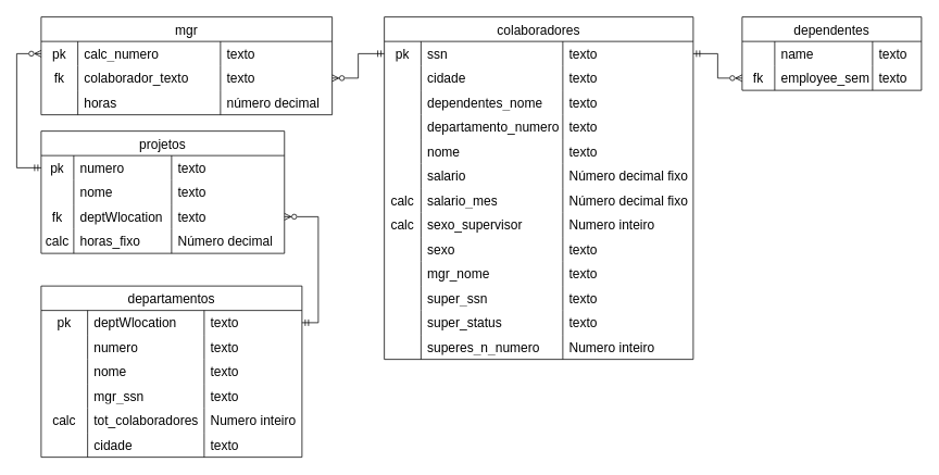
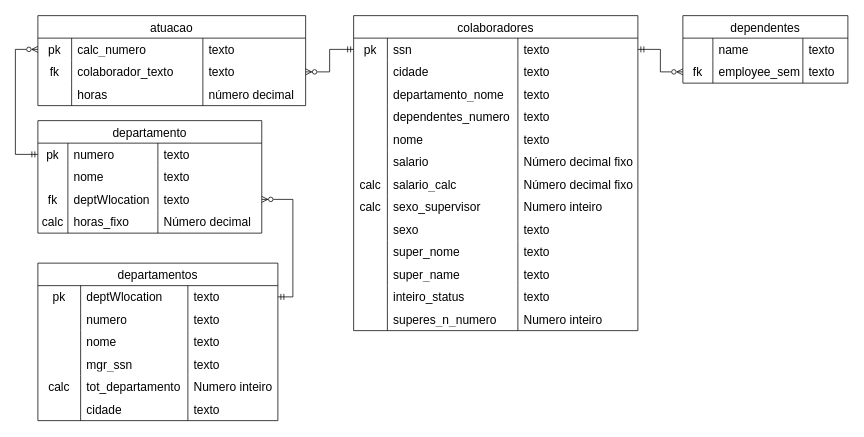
- <mxCell id="53" value="mgr" style="shape=table;startSize=30;container=1;collapsible=0;childLayout=tableLayout;fixedRows=1;rowLines=0;fontStyle=0;strokeColor=default;fontSize=16;" parent="1" vertex="1"><mxGeometry x="50" y="20" width="357" height="120" as="geometry" /></mxCell>
+ <mxCell id="53" value="atuacao" style="shape=table;startSize=30;container=1;collapsible=0;childLayout=tableLayout;fixedRows=1;rowLines=0;fontStyle=0;strokeColor=default;fontSize=16;" parent="1" vertex="1"><mxGeometry x="50" y="20" width="357" height="120" as="geometry" /></mxCell>
- <mxCell id="77" value="dependentes_nome" style="shape=partialRectangle;html=1;whiteSpace=wrap;connectable=0;fillColor=none;top=0;left=0;bottom=0;right=0;align=left;spacingLeft=6;overflow=hidden;strokeColor=inherit;fontSize=16;" parent="75" vertex="1"><mxGeometry x="45" width="174" height="30" as="geometry"><mxRectangle width="174" height="30" as="alternateBounds" /></mxGeometry></mxCell>
+ <mxCell id="77" value="departamento_nome" style="shape=partialRectangle;html=1;whiteSpace=wrap;connectable=0;fillColor=none;top=0;left=0;bottom=0;right=0;align=left;spacingLeft=6;overflow=hidden;strokeColor=inherit;fontSize=16;" parent="75" vertex="1"><mxGeometry x="45" width="174" height="30" as="geometry"><mxRectangle width="174" height="30" as="alternateBounds" /></mxGeometry></mxCell>
- <mxCell id="81" value="departamento_numero" style="shape=partialRectangle;html=1;whiteSpace=wrap;connectable=0;fillColor=none;top=0;left=0;bottom=0;right=0;align=left;spacingLeft=6;overflow=hidden;strokeColor=inherit;fontSize=16;" parent="79" vertex="1"><mxGeometry x="45" width="174" height="30" as="geometry"><mxRectangle width="174" height="30" as="alternateBounds" /></mxGeometry></mxCell>
+ <mxCell id="81" value="dependentes_numero" style="shape=partialRectangle;html=1;whiteSpace=wrap;connectable=0;fillColor=none;top=0;left=0;bottom=0;right=0;align=left;spacingLeft=6;overflow=hidden;strokeColor=inherit;fontSize=16;" parent="79" vertex="1"><mxGeometry x="45" width="174" height="30" as="geometry"><mxRectangle width="174" height="30" as="alternateBounds" /></mxGeometry></mxCell>
- <mxCell id="11" value="projetos" style="shape=table;startSize=30;container=1;collapsible=0;childLayout=tableLayout;fixedRows=1;rowLines=0;fontStyle=0;strokeColor=default;fontSize=16;" parent="1" vertex="1"><mxGeometry x="50" y="160" width="298.5" height="150" as="geometry" /></mxCell>
+ <mxCell id="11" value="departamento" style="shape=table;startSize=30;container=1;collapsible=0;childLayout=tableLayout;fixedRows=1;rowLines=0;fontStyle=0;strokeColor=default;fontSize=16;" parent="1" vertex="1"><mxGeometry x="50" y="160" width="298.5" height="150" as="geometry" /></mxCell>
- <mxCell id="93" value="salario_mes" style="shape=partialRectangle;html=1;whiteSpace=wrap;connectable=0;fillColor=none;top=0;left=0;bottom=0;right=0;align=left;spacingLeft=6;overflow=hidden;strokeColor=inherit;fontSize=16;" parent="91" vertex="1"><mxGeometry x="45" width="174" height="30" as="geometry"><mxRectangle width="174" height="30" as="alternateBounds" /></mxGeometry></mxCell>
+ <mxCell id="93" value="salario_calc" style="shape=partialRectangle;html=1;whiteSpace=wrap;connectable=0;fillColor=none;top=0;left=0;bottom=0;right=0;align=left;spacingLeft=6;overflow=hidden;strokeColor=inherit;fontSize=16;" parent="91" vertex="1"><mxGeometry x="45" width="174" height="30" as="geometry"><mxRectangle width="174" height="30" as="alternateBounds" /></mxGeometry></mxCell>
- <mxCell id="105" value="mgr_nome" style="shape=partialRectangle;html=1;whiteSpace=wrap;connectable=0;fillColor=none;top=0;left=0;bottom=0;right=0;align=left;spacingLeft=6;overflow=hidden;strokeColor=inherit;fontSize=16;" vertex="1" parent="103"><mxGeometry x="45" width="174" height="30" as="geometry"><mxRectangle width="174" height="30" as="alternateBounds" /></mxGeometry></mxCell>
+ <mxCell id="105" value="super_nome" style="shape=partialRectangle;html=1;whiteSpace=wrap;connectable=0;fillColor=none;top=0;left=0;bottom=0;right=0;align=left;spacingLeft=6;overflow=hidden;strokeColor=inherit;fontSize=16;" vertex="1" parent="103"><mxGeometry x="45" width="174" height="30" as="geometry"><mxRectangle width="174" height="30" as="alternateBounds" /></mxGeometry></mxCell>
- <mxCell id="109" value="super_ssn" style="shape=partialRectangle;html=1;whiteSpace=wrap;connectable=0;fillColor=none;top=0;left=0;bottom=0;right=0;align=left;spacingLeft=6;overflow=hidden;strokeColor=inherit;fontSize=16;" vertex="1" parent="107"><mxGeometry x="45" width="174" height="30" as="geometry"><mxRectangle width="174" height="30" as="alternateBounds" /></mxGeometry></mxCell>
+ <mxCell id="109" value="super_name" style="shape=partialRectangle;html=1;whiteSpace=wrap;connectable=0;fillColor=none;top=0;left=0;bottom=0;right=0;align=left;spacingLeft=6;overflow=hidden;strokeColor=inherit;fontSize=16;" vertex="1" parent="107"><mxGeometry x="45" width="174" height="30" as="geometry"><mxRectangle width="174" height="30" as="alternateBounds" /></mxGeometry></mxCell>
- <mxCell id="113" value="super_status" style="shape=partialRectangle;html=1;whiteSpace=wrap;connectable=0;fillColor=none;top=0;left=0;bottom=0;right=0;align=left;spacingLeft=6;overflow=hidden;strokeColor=inherit;fontSize=16;" vertex="1" parent="111"><mxGeometry x="45" width="174" height="30" as="geometry"><mxRectangle width="174" height="30" as="alternateBounds" /></mxGeometry></mxCell>
+ <mxCell id="113" value="inteiro_status" style="shape=partialRectangle;html=1;whiteSpace=wrap;connectable=0;fillColor=none;top=0;left=0;bottom=0;right=0;align=left;spacingLeft=6;overflow=hidden;strokeColor=inherit;fontSize=16;" vertex="1" parent="111"><mxGeometry x="45" width="174" height="30" as="geometry"><mxRectangle width="174" height="30" as="alternateBounds" /></mxGeometry></mxCell>
- <mxCell id="47" value="tot_colaboradores" style="shape=partialRectangle;html=1;whiteSpace=wrap;connectable=0;fillColor=none;top=0;left=0;bottom=0;right=0;align=left;spacingLeft=6;overflow=hidden;strokeColor=inherit;fontSize=16;" parent="45" vertex="1"><mxGeometry x="57" width="143" height="30" as="geometry"><mxRectangle width="143" height="30" as="alternateBounds" /></mxGeometry></mxCell>
+ <mxCell id="47" value="tot_departamento" style="shape=partialRectangle;html=1;whiteSpace=wrap;connectable=0;fillColor=none;top=0;left=0;bottom=0;right=0;align=left;spacingLeft=6;overflow=hidden;strokeColor=inherit;fontSize=16;" parent="45" vertex="1"><mxGeometry x="57" width="143" height="30" as="geometry"><mxRectangle width="143" height="30" as="alternateBounds" /></mxGeometry></mxCell>
